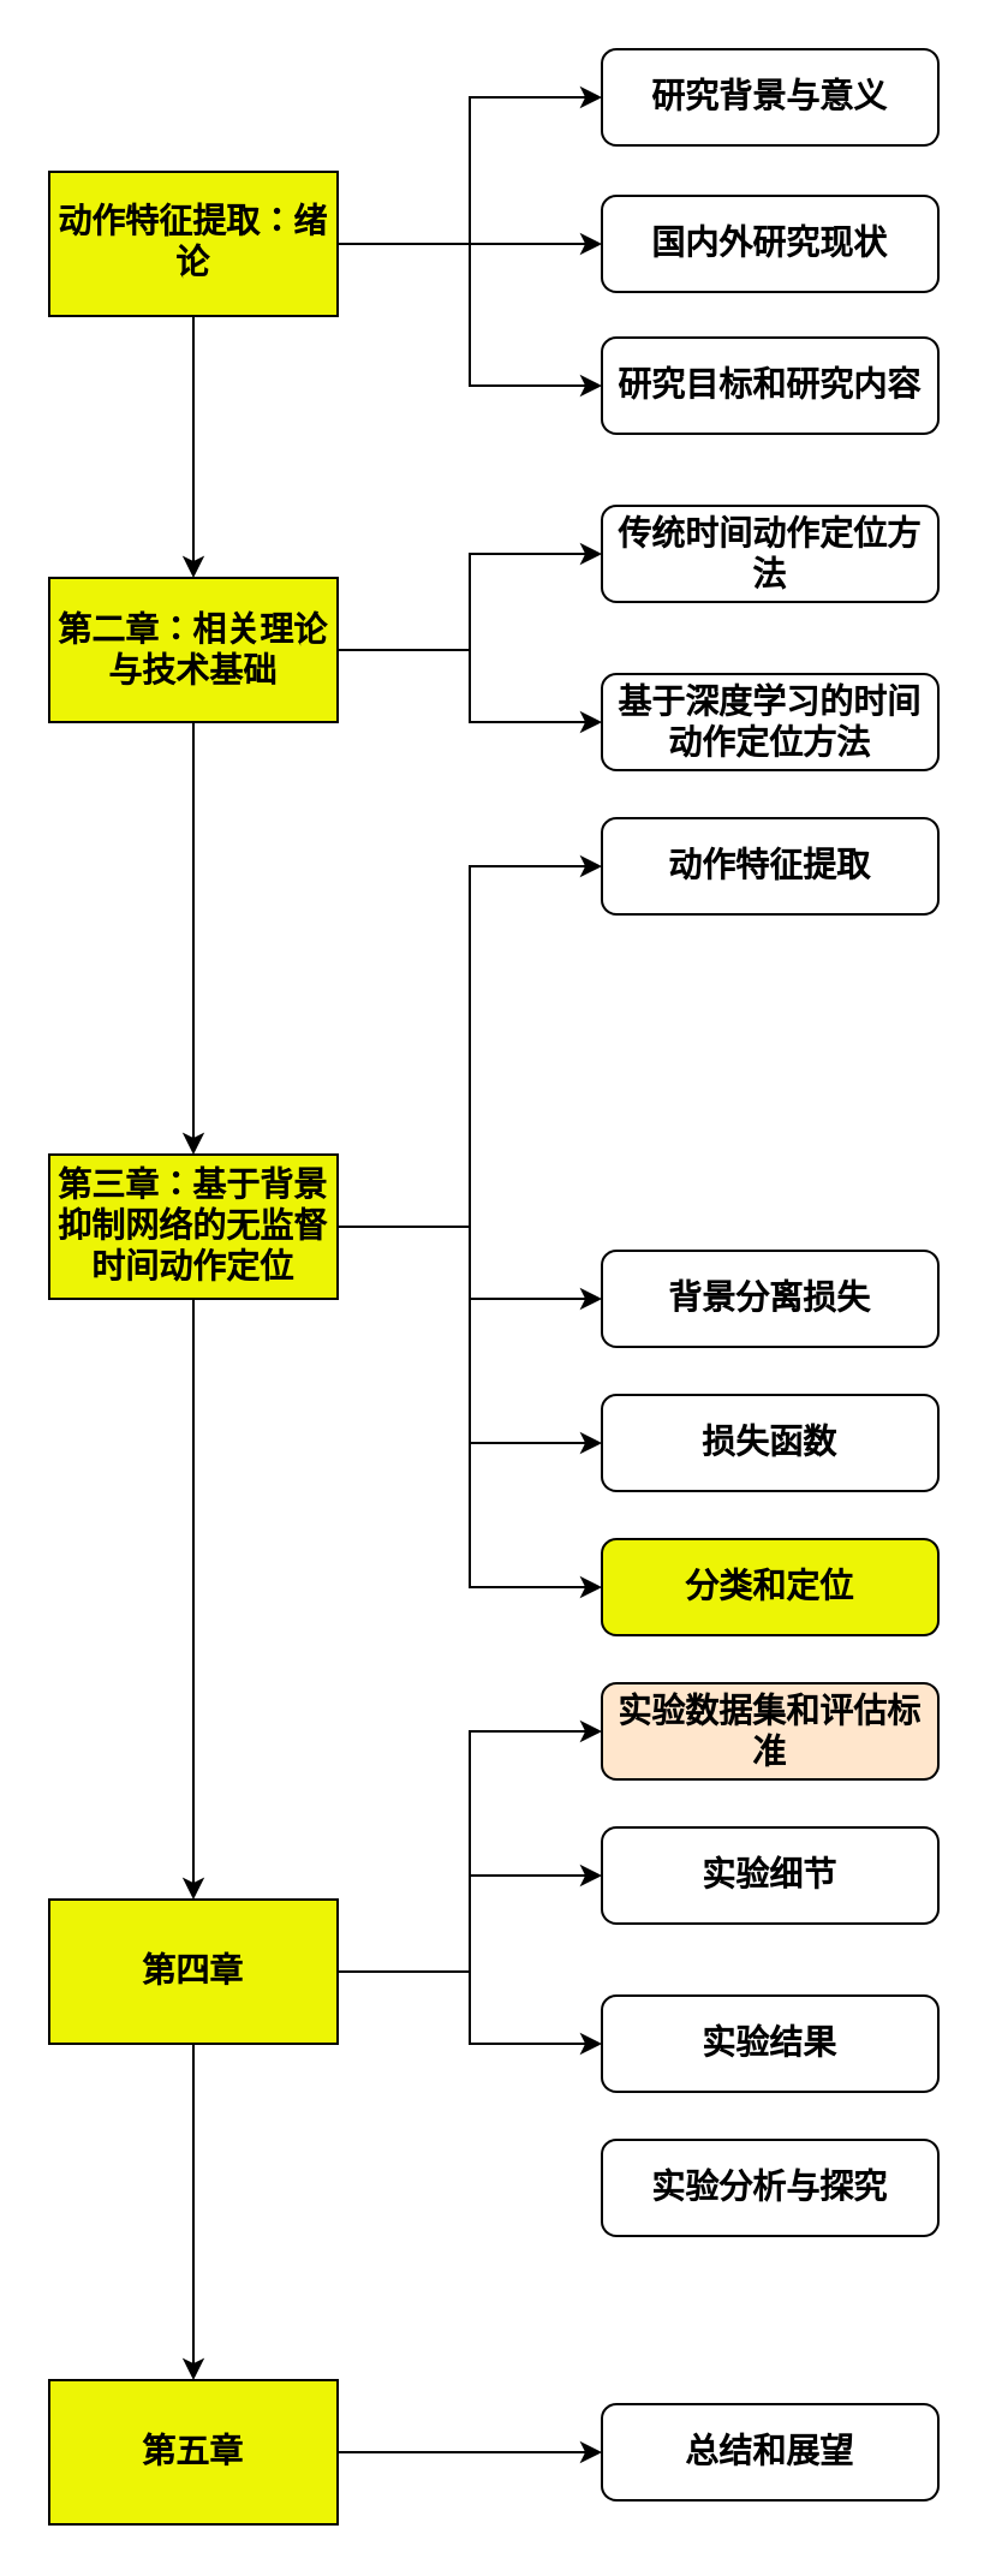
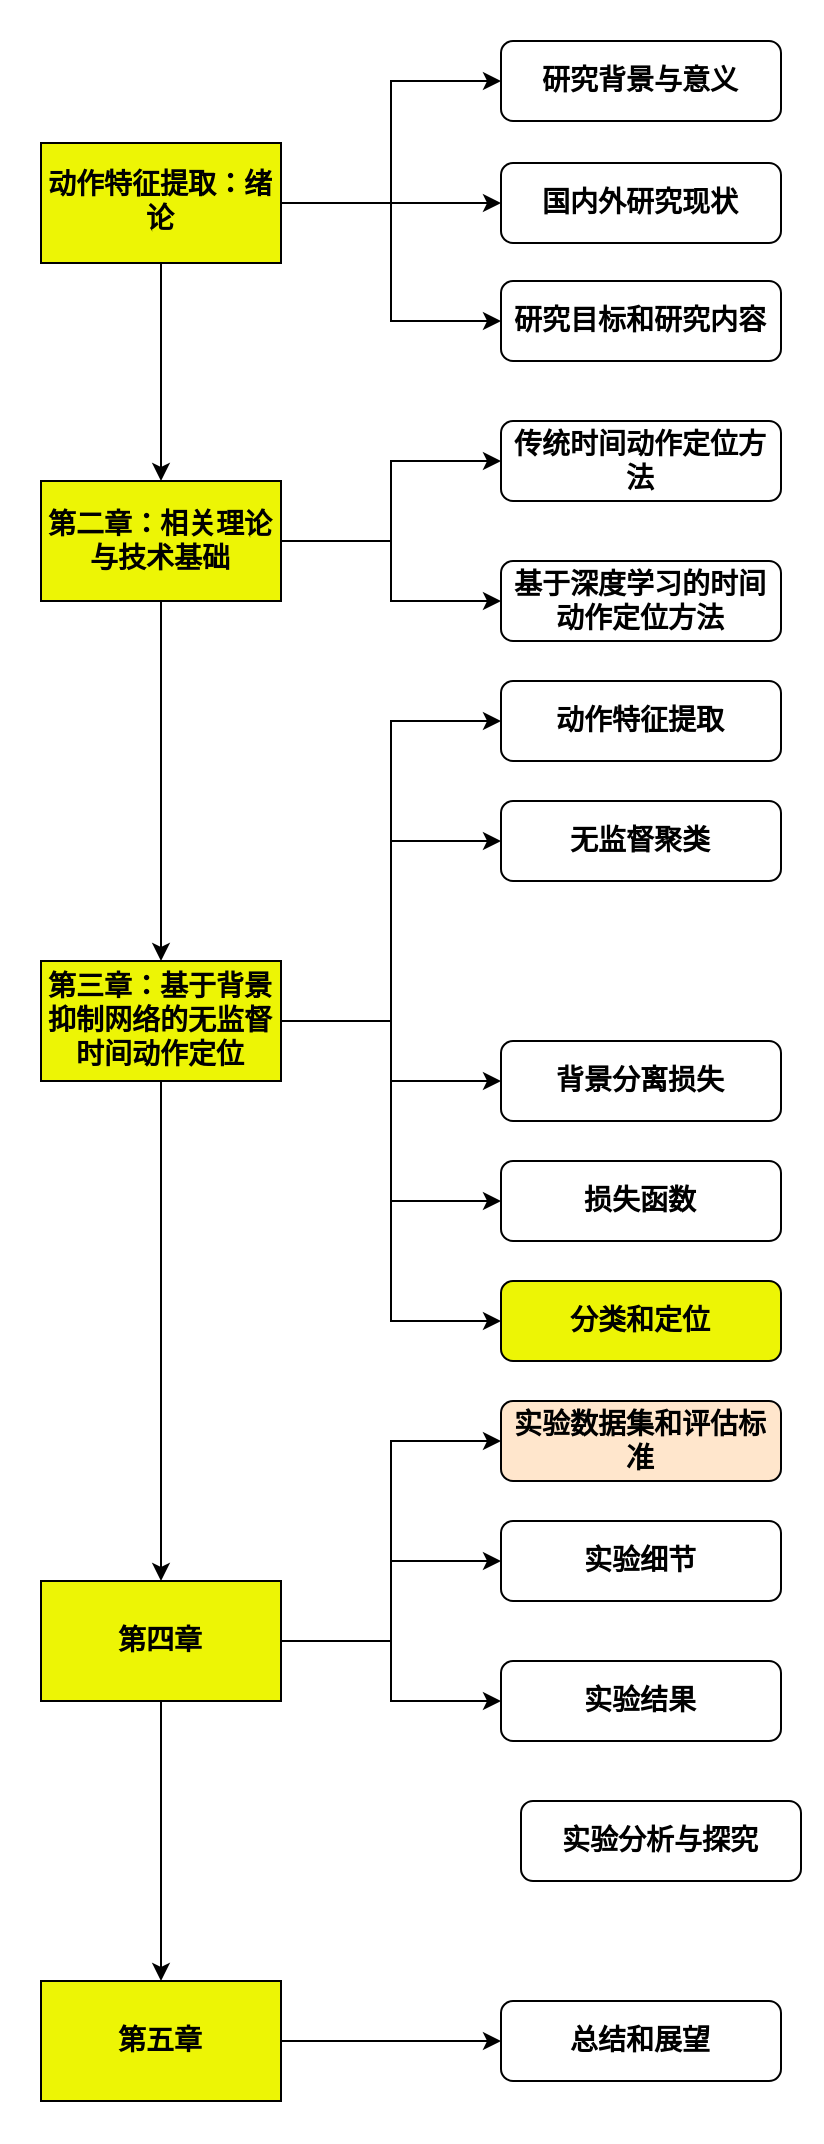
+ <mxCell id="26" style="edgeStyle=orthogonalEdgeStyle;rounded=0;orthogonalLoop=1;jettySize=auto;html=1;entryX=0;entryY=0.5;entryDx=0;entryDy=0;exitX=1;exitY=0.5;exitDx=0;exitDy=0;fontSize=14;fontStyle=1" edge="1" parent="1" source="12" target="31"><mxGeometry relative="1" as="geometry"><mxPoint x="390" y="484.5" as="sourcePoint" /></mxGeometry></mxCell>
+ <mxCell id="31" value="无监督聚类" style="rounded=1;whiteSpace=wrap;html=1;fillColor=#FFFFFF;fontSize=14;fontStyle=1" vertex="1" parent="1"><mxGeometry x="250" y="400" width="140" height="40" as="geometry" /></mxCell>
- <mxCell id="39" value="实验分析与探究" style="rounded=1;whiteSpace=wrap;html=1;fillColor=#FFFFFF;fontSize=14;fontStyle=1" vertex="1" parent="1"><mxGeometry x="250" y="890" width="140" height="40" as="geometry" /></mxCell>
+ <mxCell id="39" value="实验分析与探究" style="rounded=1;whiteSpace=wrap;html=1;fillColor=#FFFFFF;fontSize=14;fontStyle=1" vertex="1" parent="1"><mxGeometry x="260" y="900" width="140" height="40" as="geometry" /></mxCell>
